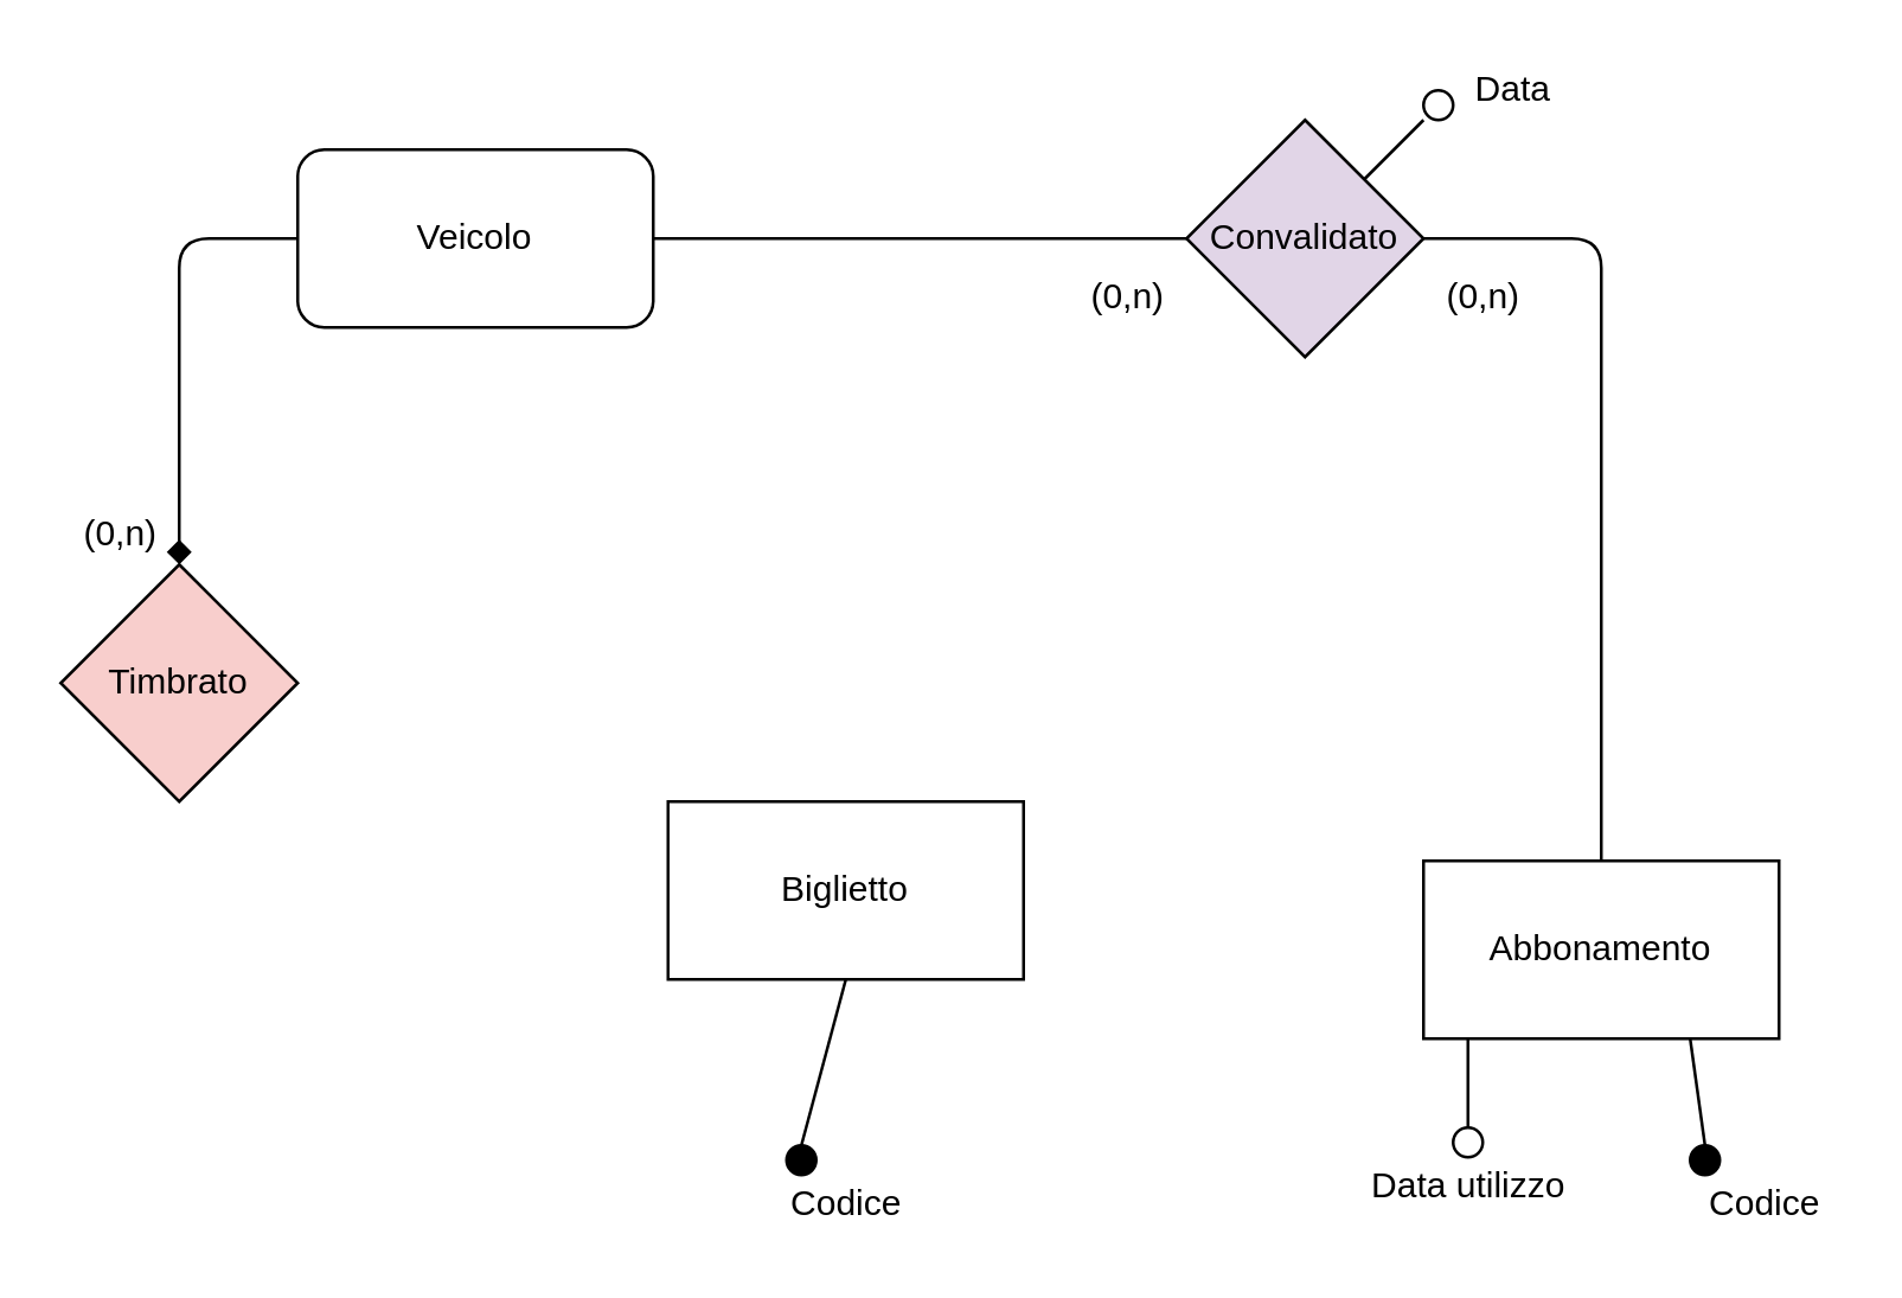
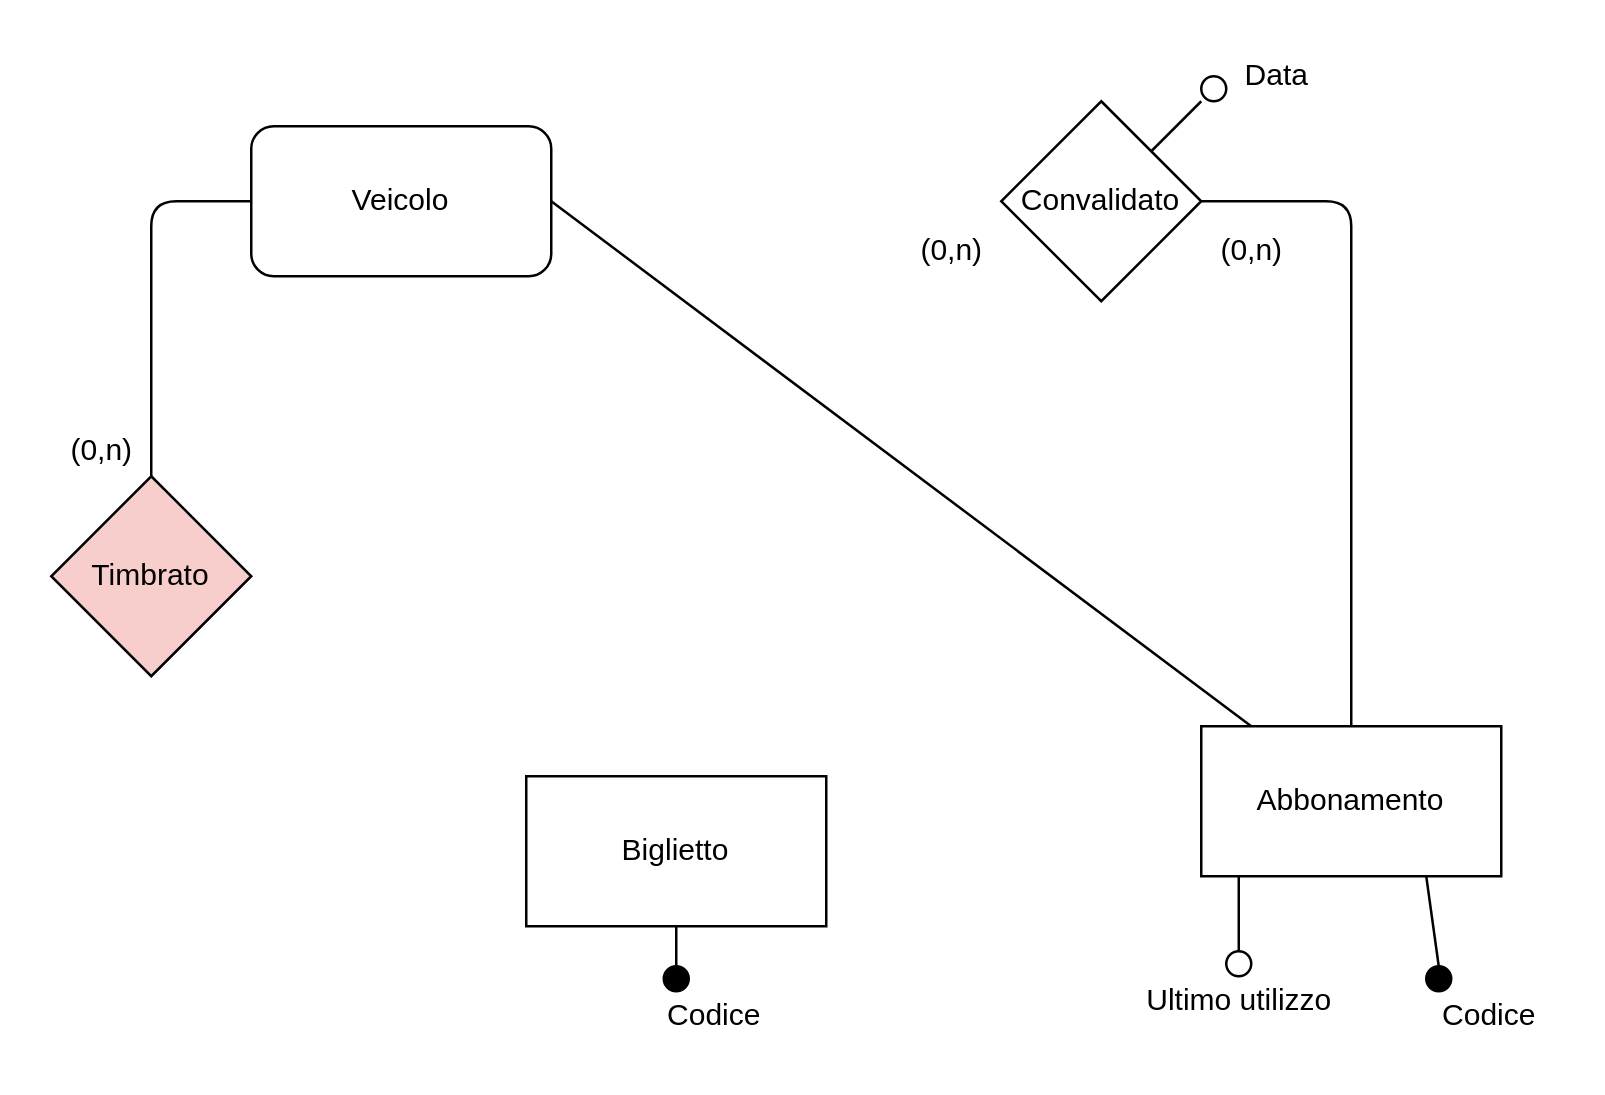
- <mxCell id="18" value="" style="endArrow=none;html=1;entryX=0;entryY=0.5;entryDx=0;entryDy=0;exitX=1;exitY=0.5;exitDx=0;exitDy=0;" parent="1" source="13" target="16" edge="1"><mxGeometry width="50" height="50" relative="1" as="geometry"><mxPoint x="20" y="490" as="sourcePoint" /><mxPoint x="70" y="440" as="targetPoint" /></mxGeometry></mxCell>
+ <mxCell id="18" value="" style="endArrow=none;html=1;exitX=1;exitY=0.5;exitDx=0;exitDy=0;" parent="1" source="13" target="3" edge="1"><mxGeometry width="50" height="50" relative="1" as="geometry"><mxPoint x="20" y="490" as="sourcePoint" /><mxPoint x="70" y="440" as="targetPoint" /></mxGeometry></mxCell>
- <mxCell id="16" value="Convalidato" style="rhombus;whiteSpace=wrap;html=1;fillColor=#e1d5e7;" parent="1" vertex="1"><mxGeometry x="400" y="40" width="80" height="80" as="geometry" /></mxCell>
+ <mxCell id="16" value="Convalidato" style="rhombus;whiteSpace=wrap;html=1;" parent="1" vertex="1"><mxGeometry x="400" y="40" width="80" height="80" as="geometry" /></mxCell>
- <mxCell id="15" value="" style="endArrow=diamond;html=1;entryX=0.5;entryY=0;entryDx=0;entryDy=0;exitX=0;exitY=0.5;exitDx=0;exitDy=0;" parent="1" source="13" target="14" edge="1"><mxGeometry width="50" height="50" relative="1" as="geometry"><mxPoint x="20" y="490" as="sourcePoint" /><mxPoint x="70" y="440" as="targetPoint" /><Array as="points"><mxPoint x="60" y="80" /></Array></mxGeometry></mxCell>
+ <mxCell id="15" value="" style="endArrow=none;html=1;entryX=0.5;entryY=0;entryDx=0;entryDy=0;exitX=0;exitY=0.5;exitDx=0;exitDy=0;" parent="1" source="13" target="14" edge="1"><mxGeometry width="50" height="50" relative="1" as="geometry"><mxPoint x="20" y="490" as="sourcePoint" /><mxPoint x="70" y="440" as="targetPoint" /><Array as="points"><mxPoint x="60" y="80" /></Array></mxGeometry></mxCell>
- <mxCell id="2" value="Biglietto " style="rounded=0;whiteSpace=wrap;html=1;" parent="1" vertex="1"><mxGeometry x="225" y="270" width="120" height="60" as="geometry" /></mxCell>
+ <mxCell id="2" value="Biglietto " style="rounded=0;whiteSpace=wrap;html=1;" parent="1" vertex="1"><mxGeometry x="210" y="310" width="120" height="60" as="geometry" /></mxCell>
- <mxCell id="6" value="Data utilizzo" style="text;html=1;align=center;verticalAlign=middle;resizable=0;points=[];autosize=1;" parent="1" vertex="1"><mxGeometry x="450" y="390" width="90" height="20" as="geometry" /></mxCell>
+ <mxCell id="6" value="Ultimo utilizzo" style="text;html=1;align=center;verticalAlign=middle;resizable=0;points=[];autosize=1;" parent="1" vertex="1"><mxGeometry x="450" y="390" width="90" height="20" as="geometry" /></mxCell>
